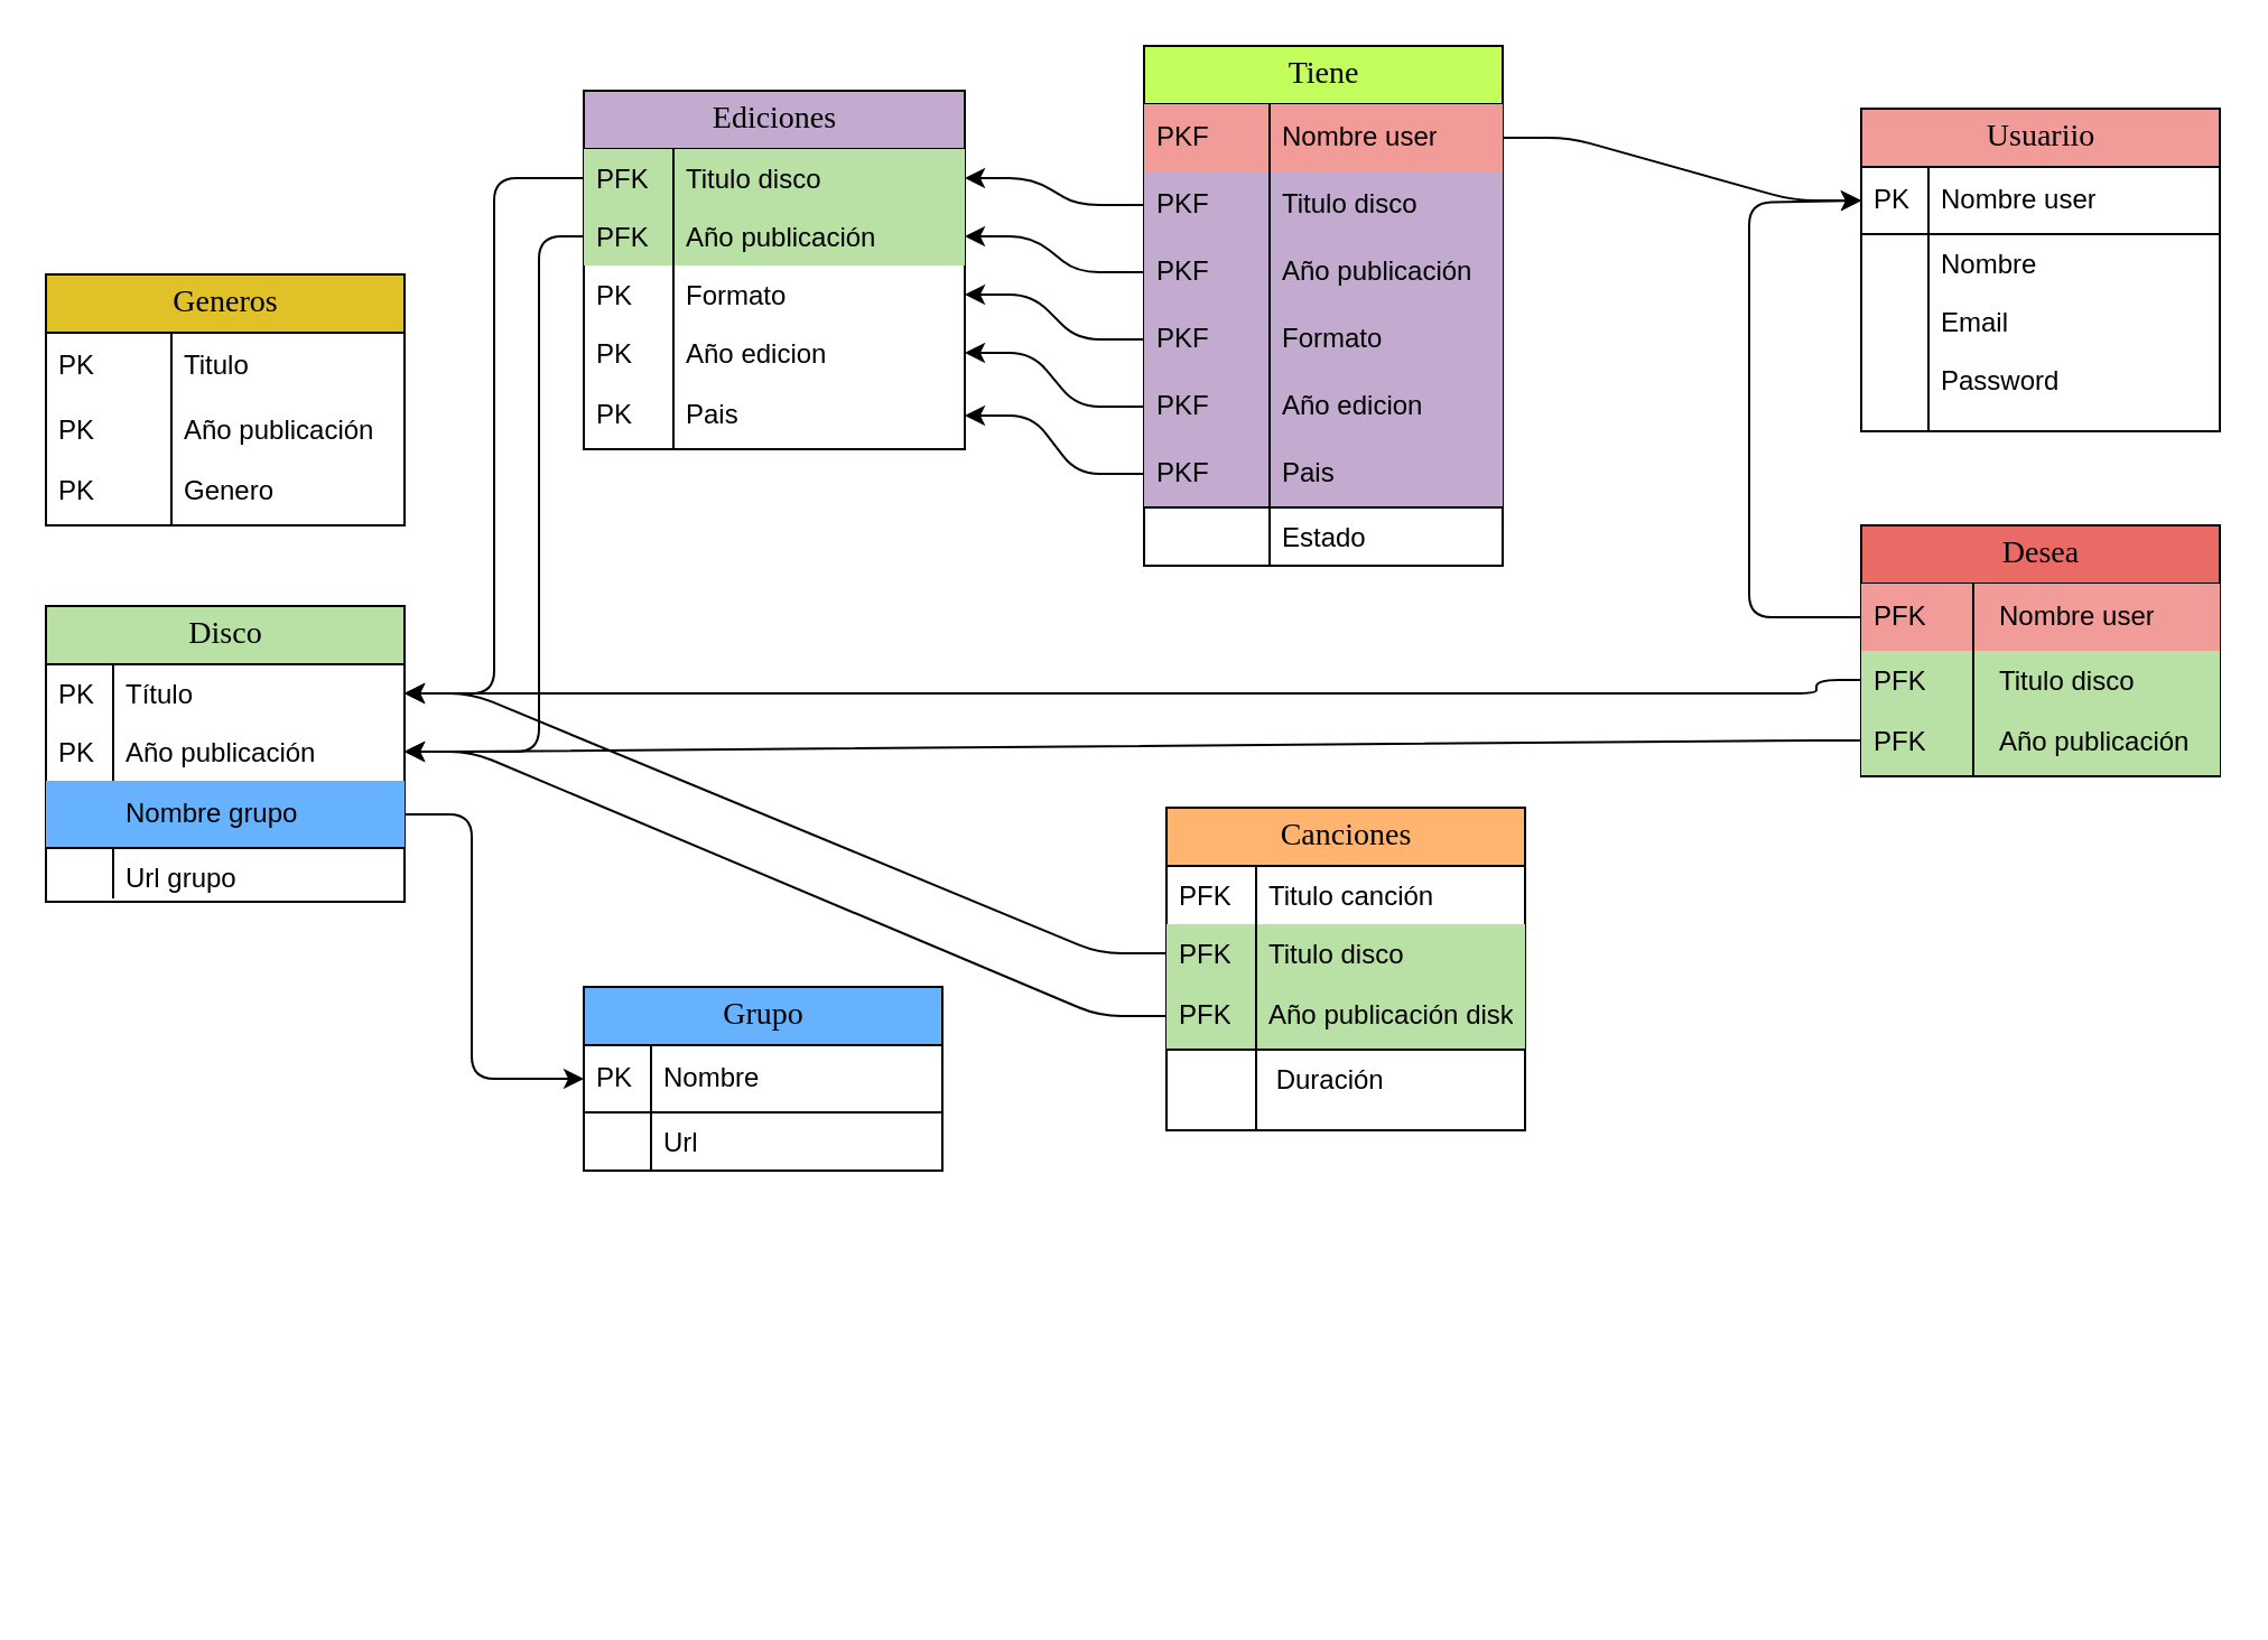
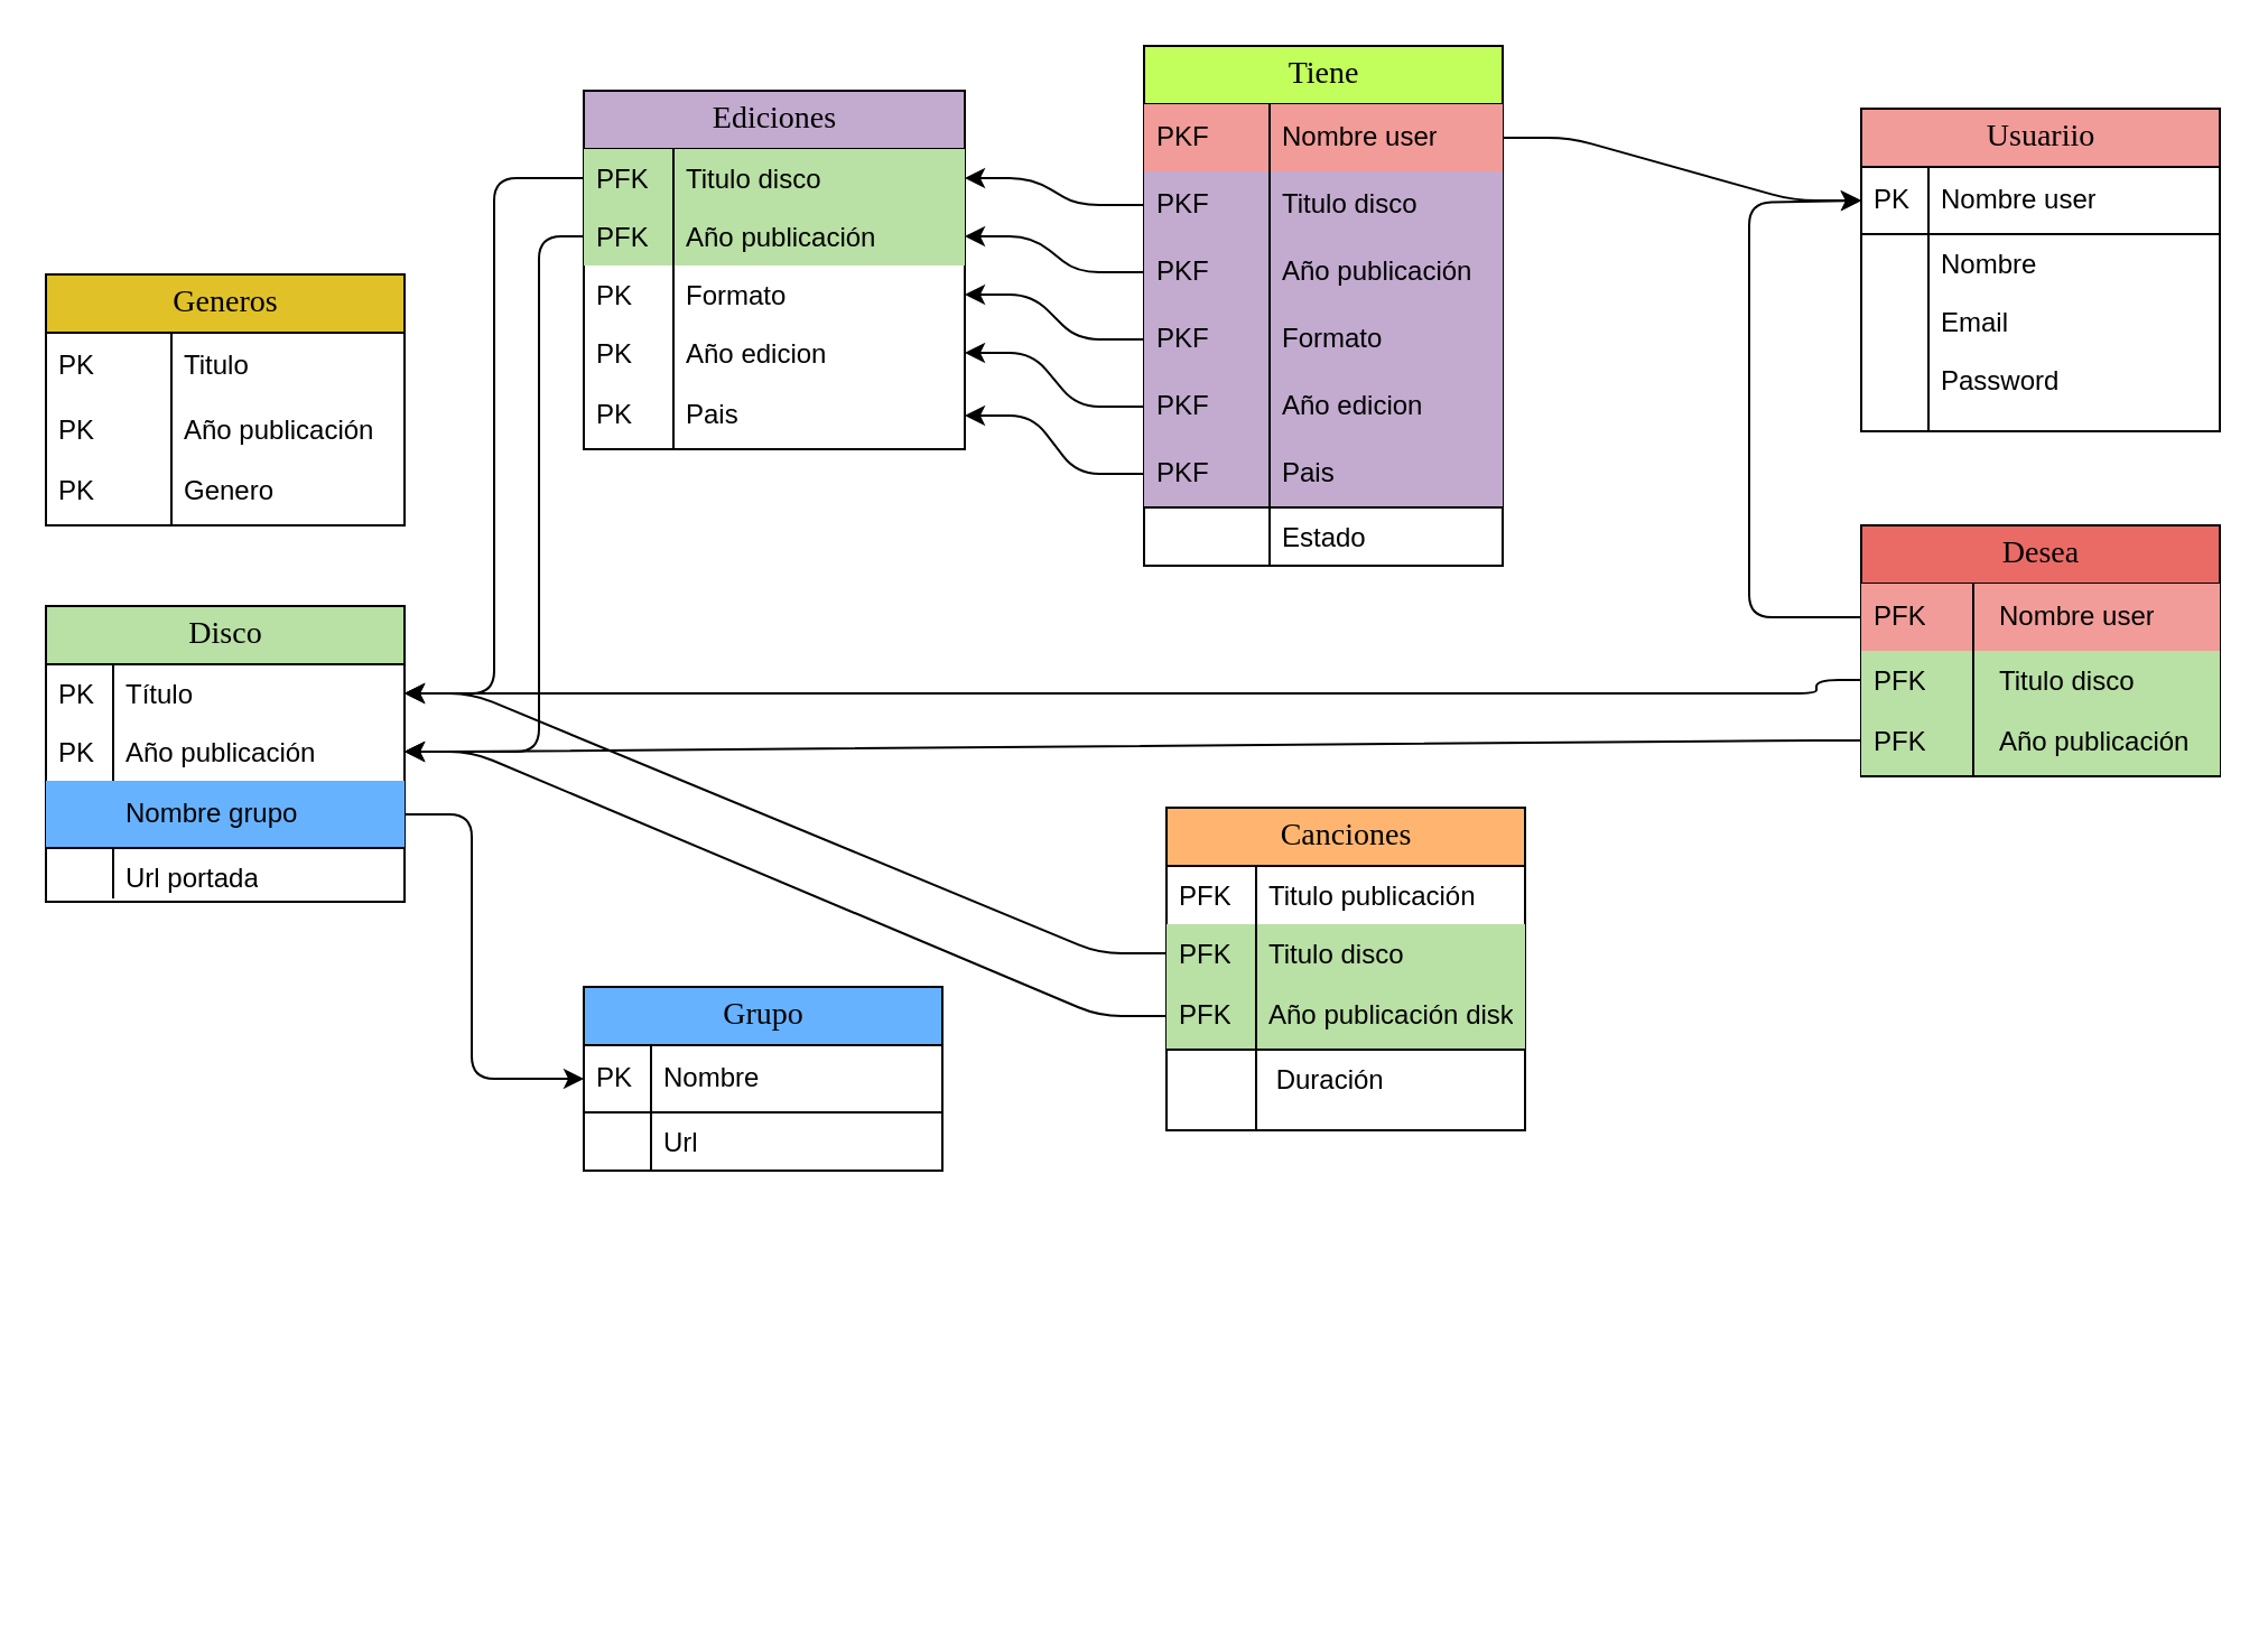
- <mxCell id="78" value="Url grupo" style="shape=partialRectangle;top=0;left=0;right=0;bottom=0;html=1;align=left;verticalAlign=top;fillColor=none;spacingLeft=34;spacingRight=4;whiteSpace=wrap;overflow=hidden;rotatable=0;points=[[0,0.5],[1,0.5]];portConstraint=eastwest;dropTarget=0;fontStyle=0" parent="72" vertex="1"><mxGeometry y="108" width="160" height="22" as="geometry" /></mxCell>
+ <mxCell id="78" value="Url portada" style="shape=partialRectangle;top=0;left=0;right=0;bottom=0;html=1;align=left;verticalAlign=top;fillColor=none;spacingLeft=34;spacingRight=4;whiteSpace=wrap;overflow=hidden;rotatable=0;points=[[0,0.5],[1,0.5]];portConstraint=eastwest;dropTarget=0;fontStyle=0" parent="72" vertex="1"><mxGeometry y="108" width="160" height="22" as="geometry" /></mxCell>
- <mxCell id="8" value="&amp;nbsp; &amp;nbsp;Titulo canción" style="shape=partialRectangle;top=0;left=0;right=0;bottom=0;html=1;align=left;verticalAlign=top;fillColor=none;spacingLeft=34;spacingRight=4;whiteSpace=wrap;overflow=hidden;rotatable=0;points=[[0,0.5],[1,0.5]];portConstraint=eastwest;dropTarget=0;fontStyle=0" parent="7" vertex="1"><mxGeometry y="26" width="160" height="26" as="geometry" /></mxCell>
+ <mxCell id="8" value="&amp;nbsp; &amp;nbsp;Titulo publicación" style="shape=partialRectangle;top=0;left=0;right=0;bottom=0;html=1;align=left;verticalAlign=top;fillColor=none;spacingLeft=34;spacingRight=4;whiteSpace=wrap;overflow=hidden;rotatable=0;points=[[0,0.5],[1,0.5]];portConstraint=eastwest;dropTarget=0;fontStyle=0" parent="7" vertex="1"><mxGeometry y="26" width="160" height="26" as="geometry" /></mxCell>
